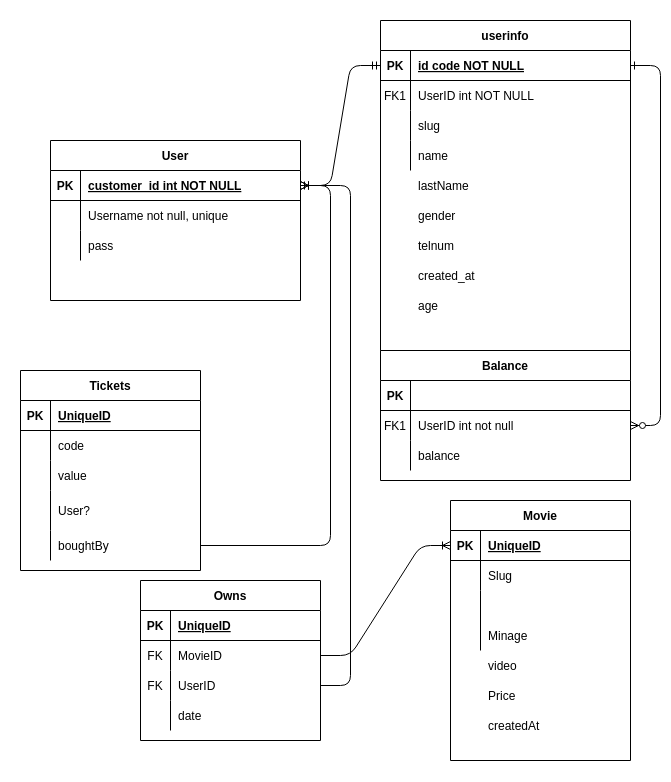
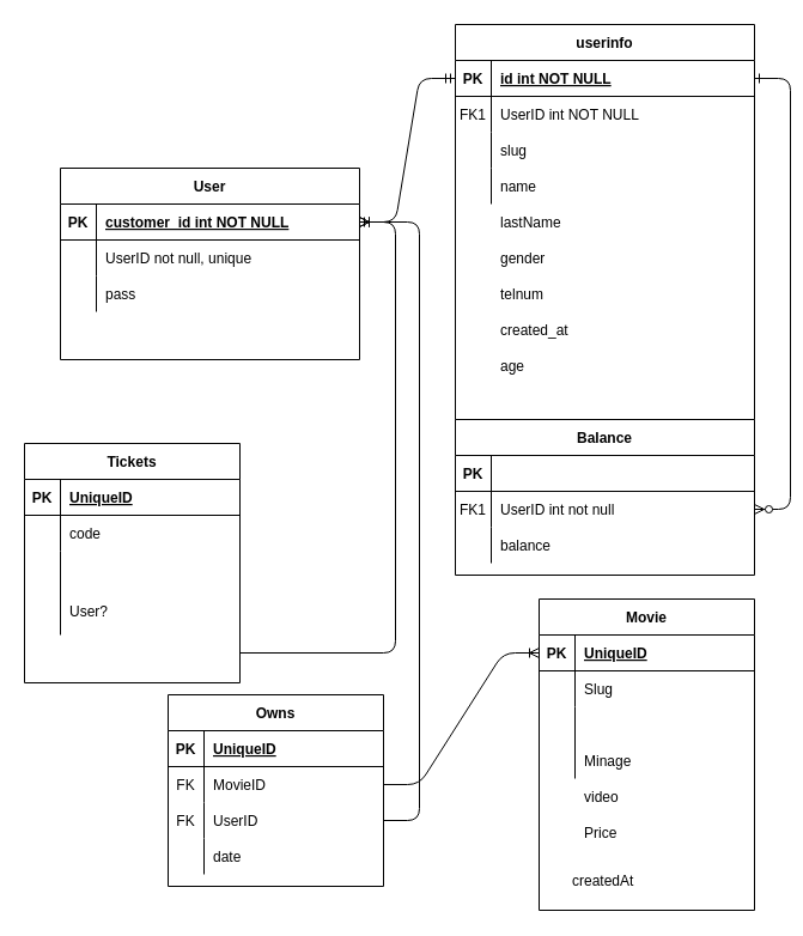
- <mxCell id="6" value="id code NOT NULL " style="shape=partialRectangle;overflow=hidden;connectable=0;fillColor=none;top=0;left=0;bottom=0;right=0;align=left;spacingLeft=6;fontStyle=5;" parent="4" vertex="1"><mxGeometry x="30" width="220" height="30" as="geometry" /></mxCell>
+ <mxCell id="6" value="id int NOT NULL " style="shape=partialRectangle;overflow=hidden;connectable=0;fillColor=none;top=0;left=0;bottom=0;right=0;align=left;spacingLeft=6;fontStyle=5;" parent="4" vertex="1"><mxGeometry x="30" width="220" height="30" as="geometry" /></mxCell>
- <mxCell id="31" value="Username not null, unique" style="shape=partialRectangle;overflow=hidden;connectable=0;fillColor=none;top=0;left=0;bottom=0;right=0;align=left;spacingLeft=6;" parent="29" vertex="1"><mxGeometry x="30" width="220" height="30" as="geometry" /></mxCell>
+ <mxCell id="31" value="UserID not null, unique" style="shape=partialRectangle;overflow=hidden;connectable=0;fillColor=none;top=0;left=0;bottom=0;right=0;align=left;spacingLeft=6;" parent="29" vertex="1"><mxGeometry x="30" width="220" height="30" as="geometry" /></mxCell>
- <mxCell id="50" value="value " style="shape=partialRectangle;connectable=0;fillColor=none;top=0;left=0;bottom=0;right=0;align=left;spacingLeft=6;overflow=hidden;" vertex="1" parent="48"><mxGeometry x="30" width="150" height="30" as="geometry" /></mxCell>
- <mxCell id="56" value="boughtBy" style="shape=partialRectangle;connectable=0;fillColor=none;top=0;left=0;bottom=0;right=0;align=left;spacingLeft=6;overflow=hidden;" vertex="1" parent="54"><mxGeometry x="30" width="150" height="30" as="geometry" /></mxCell>
- <mxCell id="71" value="createdAt" style="shape=partialRectangle;connectable=0;fillColor=none;top=0;left=0;bottom=0;right=0;align=left;spacingLeft=6;overflow=hidden;" vertex="1" parent="1"><mxGeometry x="480" y="710" width="150" height="30" as="geometry" /></mxCell>
+ <mxCell id="71" value="createdAt" style="shape=partialRectangle;connectable=0;fillColor=none;top=0;left=0;bottom=0;right=0;align=left;spacingLeft=6;overflow=hidden;" vertex="1" parent="1"><mxGeometry x="470" y="720" width="150" height="30" as="geometry" /></mxCell>
